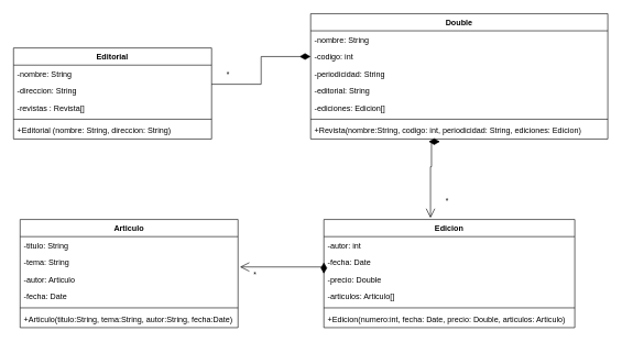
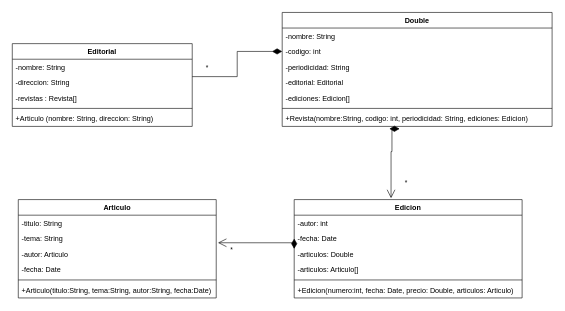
- <mxCell id="12" value="-editorial: String" style="text;strokeColor=none;fillColor=none;align=left;verticalAlign=top;spacingLeft=4;spacingRight=4;overflow=hidden;rotatable=0;points=[[0,0.5],[1,0.5]];portConstraint=eastwest;" vertex="1" parent="8"><mxGeometry y="104" width="450" height="26" as="geometry" /></mxCell>
+ <mxCell id="12" value="-editorial: Editorial" style="text;strokeColor=none;fillColor=none;align=left;verticalAlign=top;spacingLeft=4;spacingRight=4;overflow=hidden;rotatable=0;points=[[0,0.5],[1,0.5]];portConstraint=eastwest;" vertex="1" parent="8"><mxGeometry y="104" width="450" height="26" as="geometry" /></mxCell>
- <mxCell id="7" value="+Editorial (nombre: String, direccion: String)" style="text;strokeColor=none;fillColor=none;align=left;verticalAlign=top;spacingLeft=4;spacingRight=4;overflow=hidden;rotatable=0;points=[[0,0.5],[1,0.5]];portConstraint=eastwest;" vertex="1" parent="2"><mxGeometry y="112" width="300" height="26" as="geometry" /></mxCell>
+ <mxCell id="7" value="+Articulo (nombre: String, direccion: String)" style="text;strokeColor=none;fillColor=none;align=left;verticalAlign=top;spacingLeft=4;spacingRight=4;overflow=hidden;rotatable=0;points=[[0,0.5],[1,0.5]];portConstraint=eastwest;" vertex="1" parent="2"><mxGeometry y="112" width="300" height="26" as="geometry" /></mxCell>
- <mxCell id="19" value="-precio: Double" style="text;strokeColor=none;fillColor=none;align=left;verticalAlign=top;spacingLeft=4;spacingRight=4;overflow=hidden;rotatable=0;points=[[0,0.5],[1,0.5]];portConstraint=eastwest;" vertex="1" parent="16"><mxGeometry y="78" width="380" height="26" as="geometry" /></mxCell>
+ <mxCell id="19" value="-articulos: Double" style="text;strokeColor=none;fillColor=none;align=left;verticalAlign=top;spacingLeft=4;spacingRight=4;overflow=hidden;rotatable=0;points=[[0,0.5],[1,0.5]];portConstraint=eastwest;" vertex="1" parent="16"><mxGeometry y="78" width="380" height="26" as="geometry" /></mxCell>
